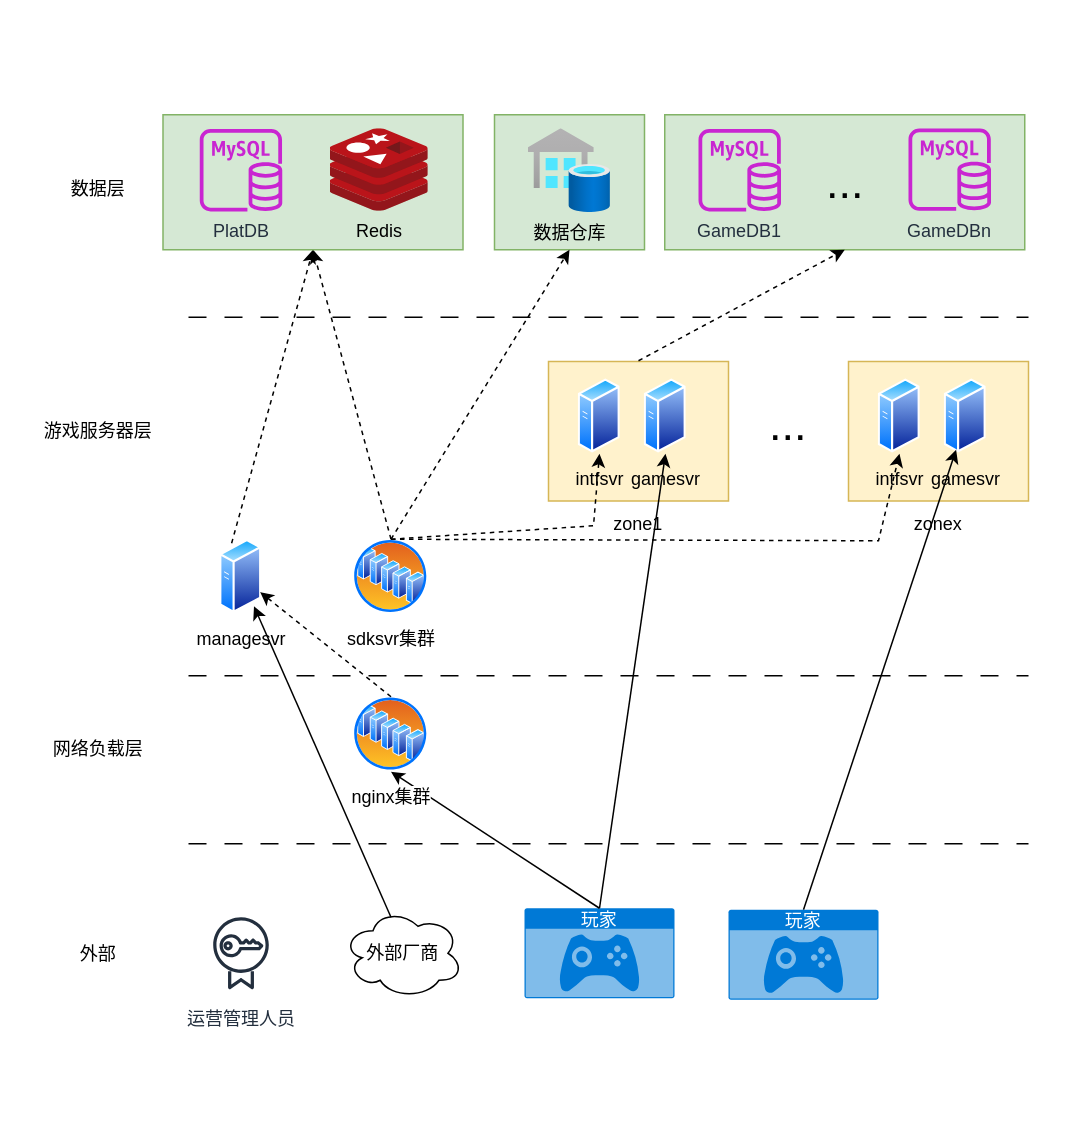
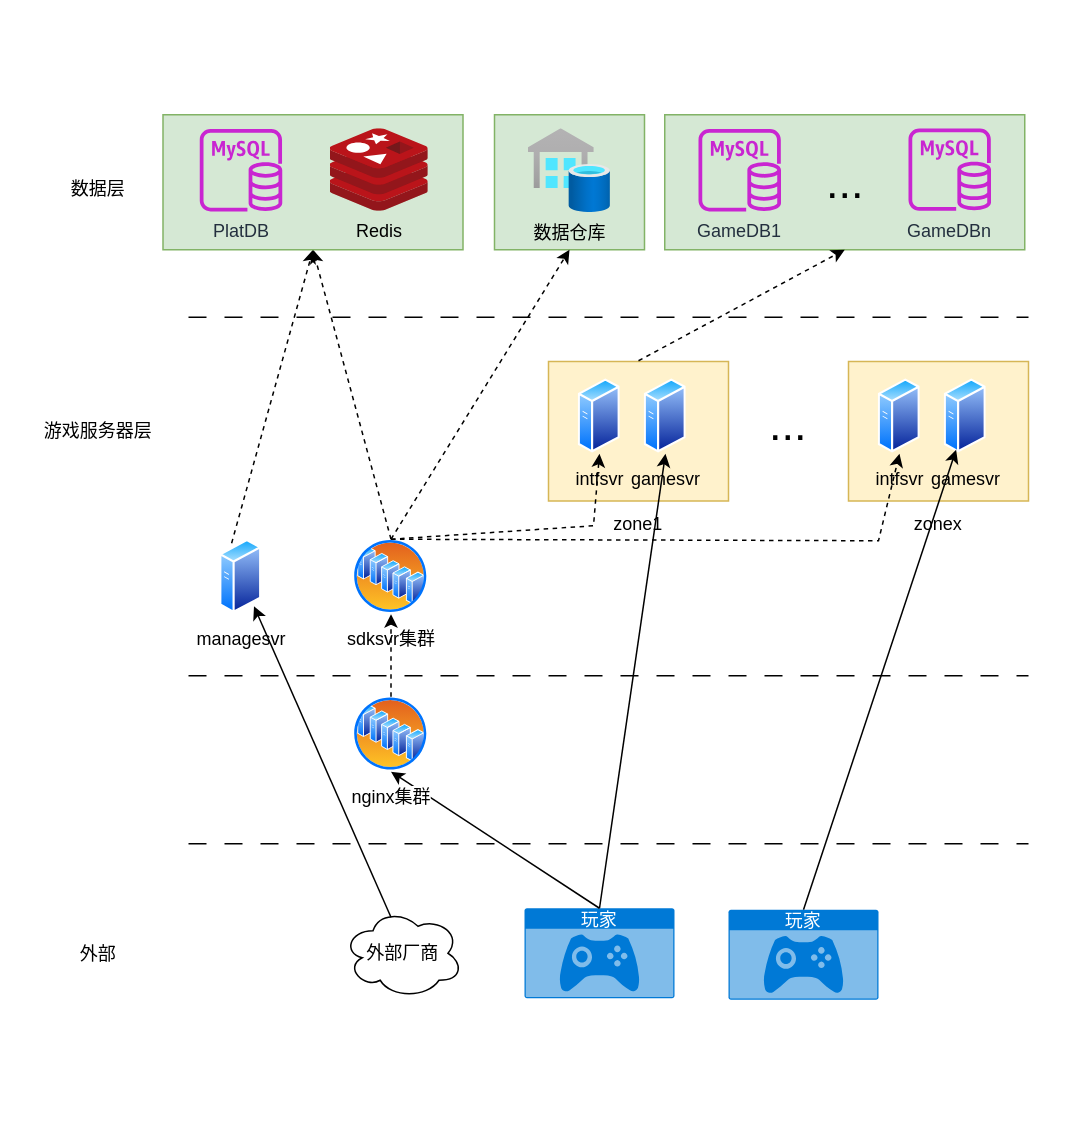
- <mxCell id="18" value="" style="endArrow=classic;html=1;rounded=0;exitX=0.5;exitY=0;exitDx=0;exitDy=0;dashed=1;" edge="1" parent="1" source="17" target="5"><mxGeometry width="50" height="50" relative="1" as="geometry"><mxPoint x="385" y="390" as="sourcePoint" /><mxPoint x="435" y="340" as="targetPoint" /></mxGeometry></mxCell>
+ <mxCell id="18" value="" style="endArrow=classic;html=1;rounded=0;exitX=0.5;exitY=0;exitDx=0;exitDy=0;entryX=0.5;entryY=1;entryDx=0;entryDy=0;dashed=1;" edge="1" parent="1" source="17" target="6"><mxGeometry width="50" height="50" relative="1" as="geometry"><mxPoint x="385" y="390" as="sourcePoint" /><mxPoint x="435" y="340" as="targetPoint" /></mxGeometry></mxCell>
- <mxCell id="25" value="网络负载层" style="text;strokeColor=none;align=center;fillColor=none;html=1;verticalAlign=middle;whiteSpace=wrap;rounded=0;" vertex="1" parent="1"><mxGeometry x="20" y="484" width="90" height="30" as="geometry" /></mxCell>
- <mxCell id="10" value="运营管理人员" style="sketch=0;outlineConnect=0;fontColor=#232F3E;gradientColor=none;strokeColor=#232F3E;fillColor=#ffffff;dashed=0;verticalLabelPosition=bottom;verticalAlign=top;align=center;html=1;fontSize=12;fontStyle=0;aspect=fixed;shape=mxgraph.aws4.resourceIcon;resIcon=mxgraph.aws4.certificate_manager;" vertex="1" parent="1"><mxGeometry x="130" y="605" width="60" height="60" as="geometry" /></mxCell>
